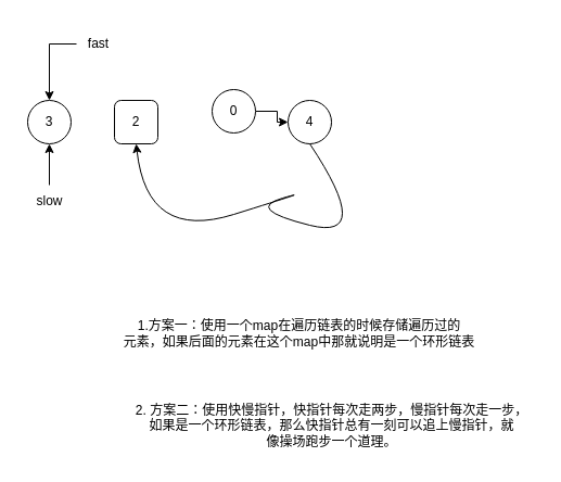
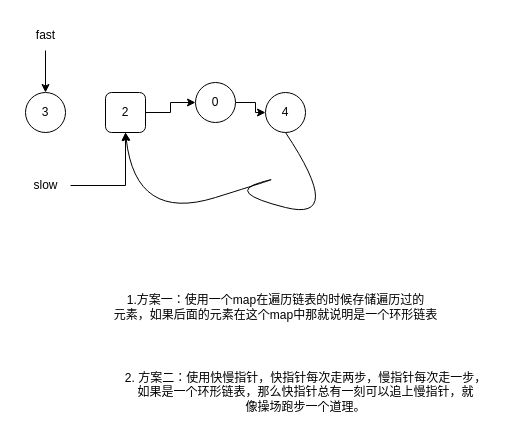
- <mxCell id="12" value="fast" style="text;html=1;align=center;verticalAlign=middle;resizable=0;points=[];autosize=1;strokeColor=none;fillColor=none;" vertex="1" parent="1"><mxGeometry x="70" y="25" width="40" height="30" as="geometry" /></mxCell>
+ <mxCell id="12" value="fast" style="text;html=1;align=center;verticalAlign=middle;resizable=0;points=[];autosize=1;strokeColor=none;fillColor=none;" vertex="1" parent="1"><mxGeometry x="25" y="20" width="40" height="30" as="geometry" /></mxCell>
+ <mxCell id="4" value="" style="edgeStyle=orthogonalEdgeStyle;rounded=0;orthogonalLoop=1;jettySize=auto;html=1;" edge="1" parent="1" source="5" target="7"><mxGeometry relative="1" as="geometry" /></mxCell>
- <mxCell id="13" value="" style="edgeStyle=orthogonalEdgeStyle;rounded=0;orthogonalLoop=1;jettySize=auto;html=1;" edge="1" parent="1" source="14" target="2"><mxGeometry relative="1" as="geometry" /></mxCell>
+ <mxCell id="13" value="" style="edgeStyle=orthogonalEdgeStyle;rounded=0;orthogonalLoop=1;jettySize=auto;html=1;" edge="1" parent="1" source="14" target="5"><mxGeometry relative="1" as="geometry" /></mxCell>
